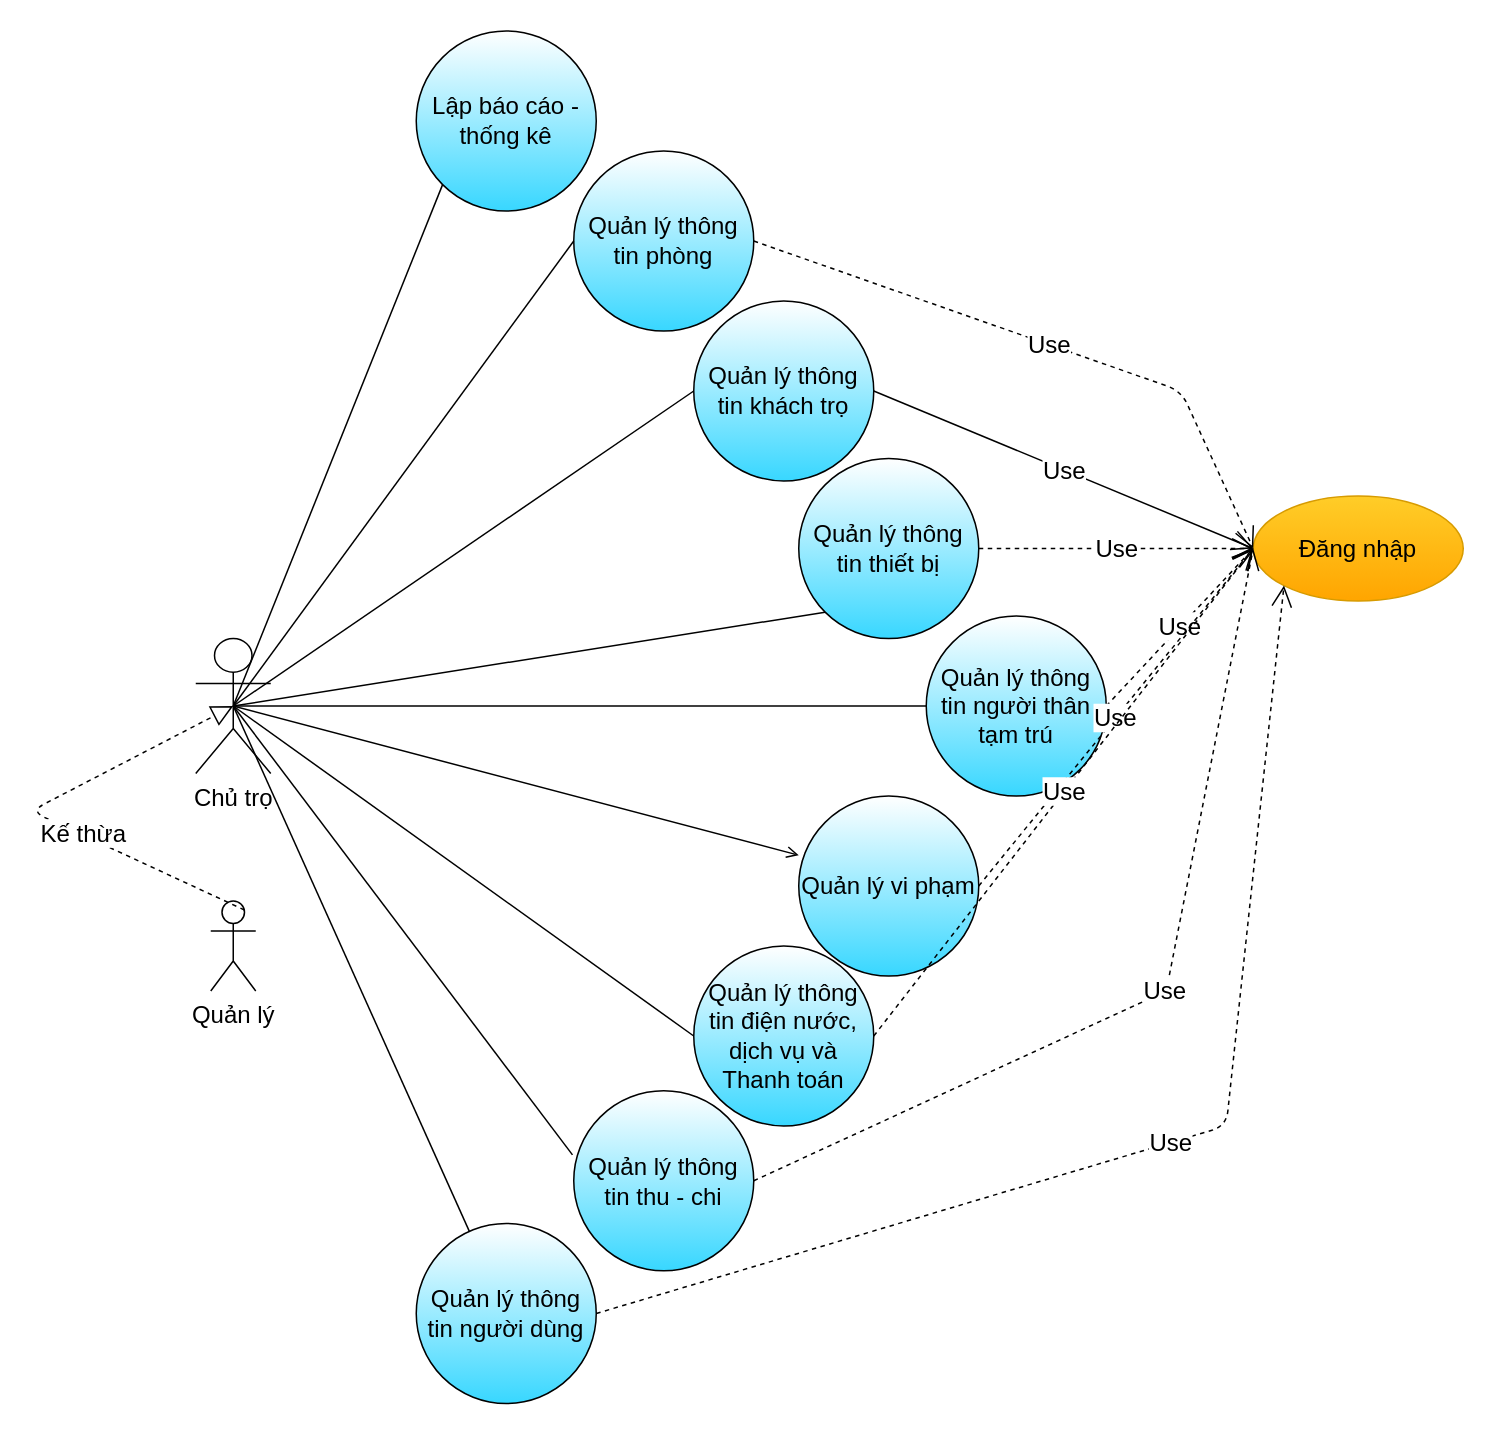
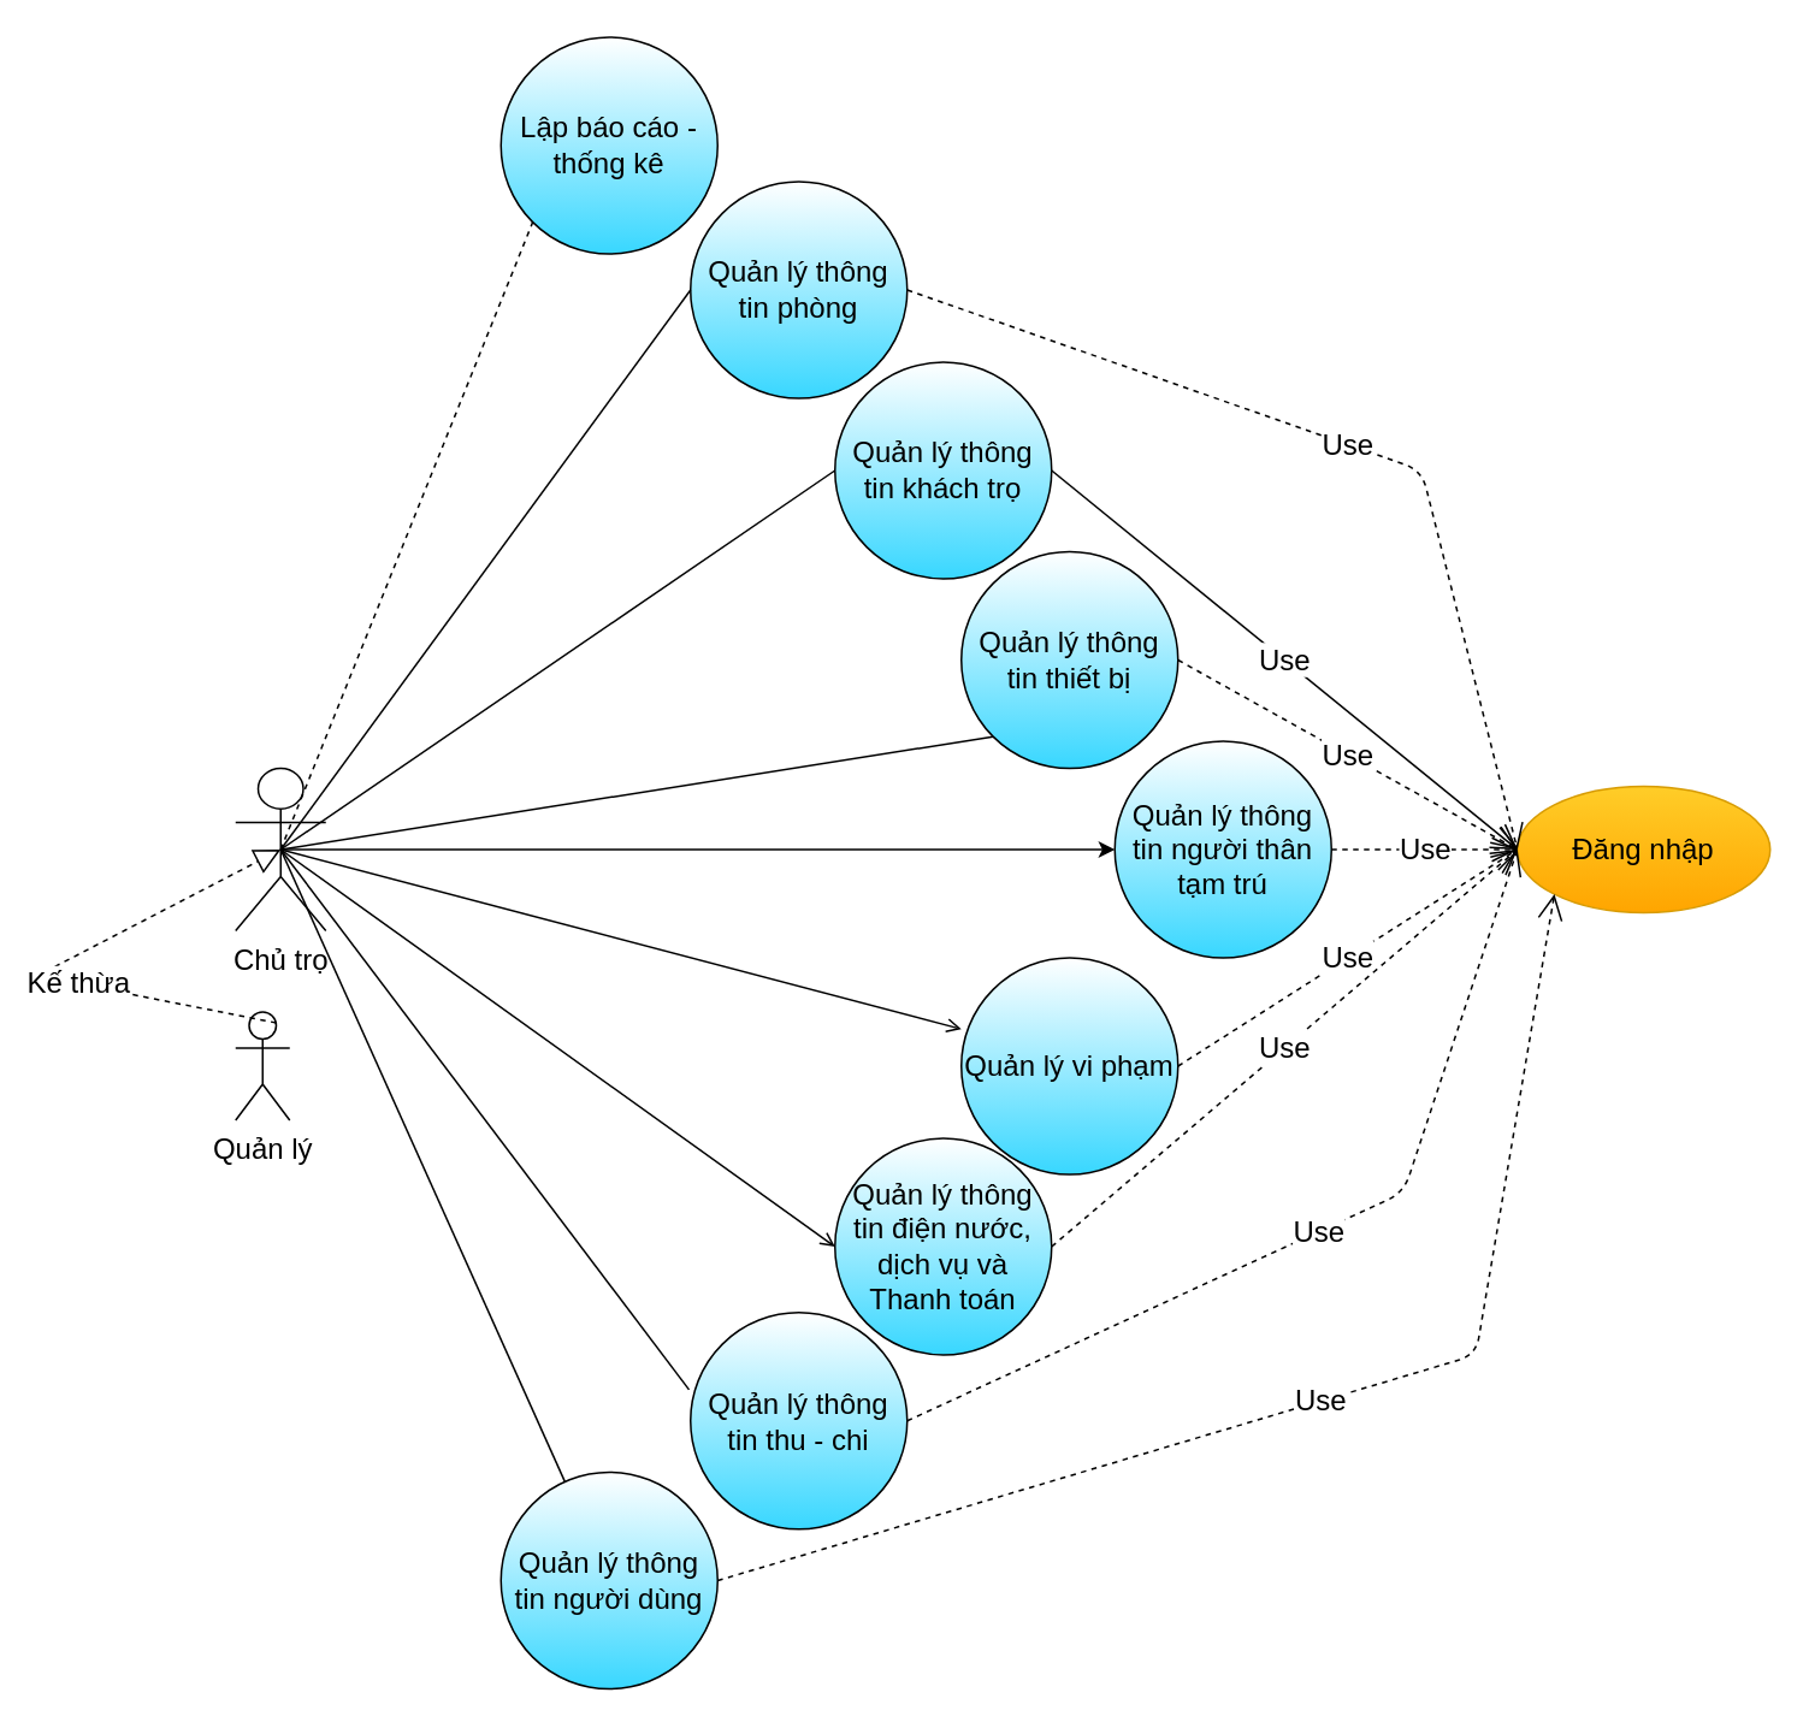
- <mxCell id="14" value="" style="endArrow=none;html=1;exitX=0.5;exitY=0.5;exitDx=0;exitDy=0;exitPerimeter=0;entryX=0;entryY=1;entryDx=0;entryDy=0;fontSize=16;" edge="1" parent="1" source="2" target="11"><mxGeometry width="50" height="50" relative="1" as="geometry"><mxPoint x="297" y="490" as="sourcePoint" /><mxPoint x="347" y="440" as="targetPoint" /></mxGeometry></mxCell>
+ <mxCell id="14" value="" style="endArrow=none;html=1;exitX=0.5;exitY=0.5;exitDx=0;exitDy=0;exitPerimeter=0;entryX=0;entryY=1;entryDx=0;entryDy=0;fontSize=16;dashed=1;" edge="1" parent="1" source="2" target="11"><mxGeometry width="50" height="50" relative="1" as="geometry"><mxPoint x="297" y="490" as="sourcePoint" /><mxPoint x="347" y="440" as="targetPoint" /></mxGeometry></mxCell>
- <mxCell id="4" value="Đăng nhập" style="ellipse;whiteSpace=wrap;html=1;fillColor=#ffcd28;strokeColor=#d79b00;gradientColor=#ffa500;fontSize=16;" vertex="1" parent="1"><mxGeometry x="835" y="330" width="140" height="70" as="geometry" /></mxCell>
+ <mxCell id="4" value="Đăng nhập" style="ellipse;whiteSpace=wrap;html=1;fillColor=#ffcd28;strokeColor=#d79b00;gradientColor=#ffa500;fontSize=16;" vertex="1" parent="1"><mxGeometry x="840" y="435" width="140" height="70" as="geometry" /></mxCell>
- <mxCell id="18" value="" style="endArrow=none;html=1;entryX=0;entryY=0.5;entryDx=0;entryDy=0;exitX=0.5;exitY=0.5;exitDx=0;exitDy=0;exitPerimeter=0;fontSize=16;" edge="1" parent="1" source="2" target="8"><mxGeometry width="50" height="50" relative="1" as="geometry"><mxPoint x="417" y="650" as="sourcePoint" /><mxPoint x="467" y="600" as="targetPoint" /></mxGeometry></mxCell>
+ <mxCell id="18" value="" style="endArrow=classic;html=1;entryX=0;entryY=0.5;entryDx=0;entryDy=0;exitX=0.5;exitY=0.5;exitDx=0;exitDy=0;exitPerimeter=0;fontSize=16;" edge="1" parent="1" source="2" target="8"><mxGeometry width="50" height="50" relative="1" as="geometry"><mxPoint x="417" y="650" as="sourcePoint" /><mxPoint x="467" y="600" as="targetPoint" /></mxGeometry></mxCell>
- <mxCell id="3" value="Quản lý" style="shape=umlActor;verticalLabelPosition=bottom;labelBackgroundColor=#ffffff;verticalAlign=top;html=1;fontSize=16;" vertex="1" parent="1"><mxGeometry x="140" y="600" width="30" height="60" as="geometry" /></mxCell>
+ <mxCell id="3" value="Quản lý" style="shape=umlActor;verticalLabelPosition=bottom;labelBackgroundColor=#ffffff;verticalAlign=top;html=1;fontSize=16;" vertex="1" parent="1"><mxGeometry x="130" y="560" width="30" height="60" as="geometry" /></mxCell>
- <mxCell id="20" value="" style="endArrow=none;html=1;entryX=0;entryY=0.5;entryDx=0;entryDy=0;exitX=0.5;exitY=0.5;exitDx=0;exitDy=0;exitPerimeter=0;fontSize=16;" edge="1" parent="1" source="2" target="10"><mxGeometry width="50" height="50" relative="1" as="geometry"><mxPoint x="437" y="800" as="sourcePoint" /><mxPoint x="487" y="750" as="targetPoint" /></mxGeometry></mxCell>
+ <mxCell id="20" value="" style="endArrow=open;html=1;entryX=0;entryY=0.5;entryDx=0;entryDy=0;exitX=0.5;exitY=0.5;exitDx=0;exitDy=0;exitPerimeter=0;fontSize=16;" edge="1" parent="1" source="2" target="10"><mxGeometry width="50" height="50" relative="1" as="geometry"><mxPoint x="437" y="800" as="sourcePoint" /><mxPoint x="487" y="750" as="targetPoint" /></mxGeometry></mxCell>
